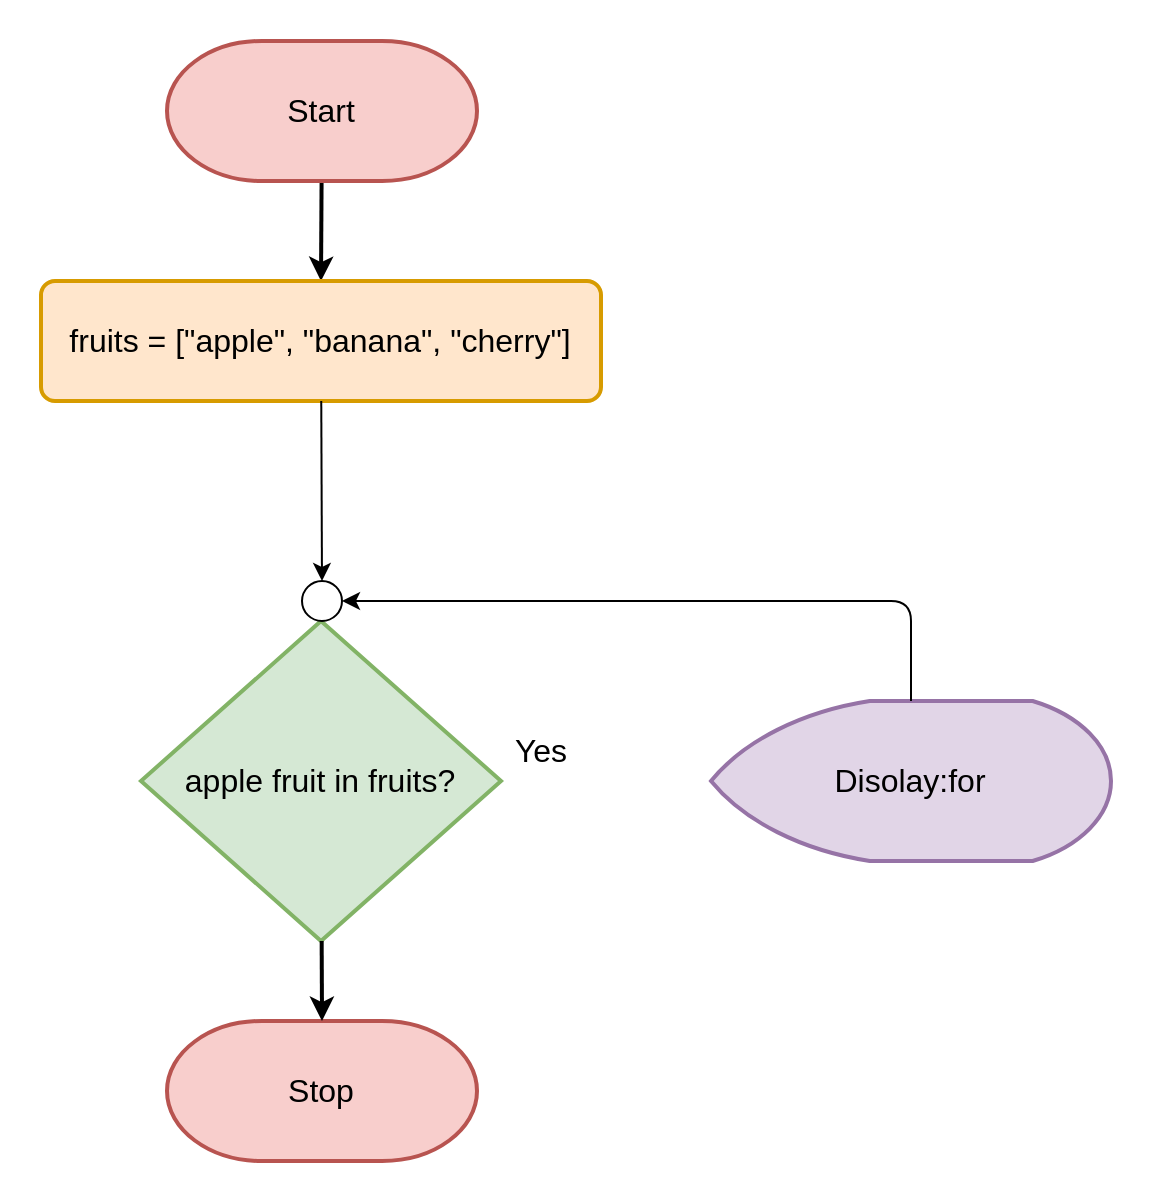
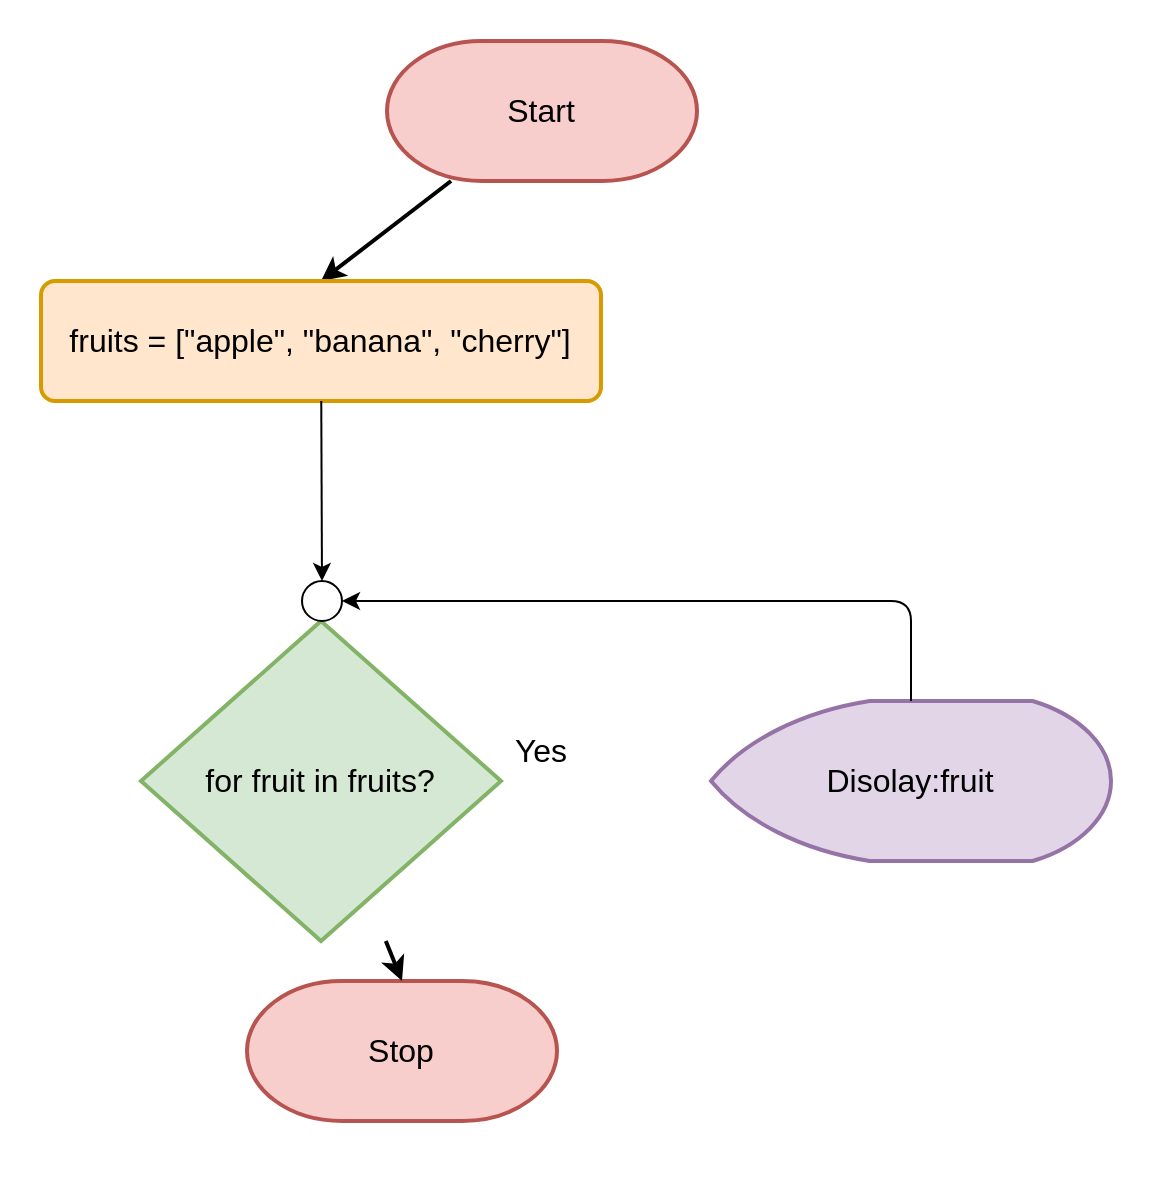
- <mxCell id="3" value="Start" style="strokeWidth=2;html=1;shape=mxgraph.flowchart.terminator;whiteSpace=wrap;fillColor=#f8cecc;strokeColor=#b85450;fontSize=16;" vertex="1" parent="1"><mxGeometry x="83" y="20" width="155" height="70" as="geometry" /></mxCell>
+ <mxCell id="3" value="Start" style="strokeWidth=2;html=1;shape=mxgraph.flowchart.terminator;whiteSpace=wrap;fillColor=#f8cecc;strokeColor=#b85450;fontSize=16;" vertex="1" parent="1"><mxGeometry x="193" y="20" width="155" height="70" as="geometry" /></mxCell>
- <mxCell id="5" value="apple fruit in fruits?" style="strokeWidth=2;html=1;shape=mxgraph.flowchart.decision;whiteSpace=wrap;fillColor=#d5e8d4;strokeColor=#82b366;fontSize=16;" vertex="1" parent="1"><mxGeometry x="70" y="310" width="180" height="160" as="geometry" /></mxCell>
+ <mxCell id="5" value="for fruit in fruits?" style="strokeWidth=2;html=1;shape=mxgraph.flowchart.decision;whiteSpace=wrap;fillColor=#d5e8d4;strokeColor=#82b366;fontSize=16;" vertex="1" parent="1"><mxGeometry x="70" y="310" width="180" height="160" as="geometry" /></mxCell>
- <mxCell id="6" value="Disolay:for" style="strokeWidth=2;html=1;shape=mxgraph.flowchart.display;whiteSpace=wrap;fillColor=#e1d5e7;strokeColor=#9673a6;fontSize=16;" vertex="1" parent="1"><mxGeometry x="355" y="350" width="200" height="80" as="geometry" /></mxCell>
+ <mxCell id="6" value="Disolay:fruit" style="strokeWidth=2;html=1;shape=mxgraph.flowchart.display;whiteSpace=wrap;fillColor=#e1d5e7;strokeColor=#9673a6;fontSize=16;" vertex="1" parent="1"><mxGeometry x="355" y="350" width="200" height="80" as="geometry" /></mxCell>
- <mxCell id="7" value="Stop" style="strokeWidth=2;html=1;shape=mxgraph.flowchart.terminator;whiteSpace=wrap;fillColor=#f8cecc;strokeColor=#b85450;fontSize=16;" vertex="1" parent="1"><mxGeometry x="83" y="510" width="155" height="70" as="geometry" /></mxCell>
+ <mxCell id="7" value="Stop" style="strokeWidth=2;html=1;shape=mxgraph.flowchart.terminator;whiteSpace=wrap;fillColor=#f8cecc;strokeColor=#b85450;fontSize=16;" vertex="1" parent="1"><mxGeometry x="123" y="490" width="155" height="70" as="geometry" /></mxCell>
